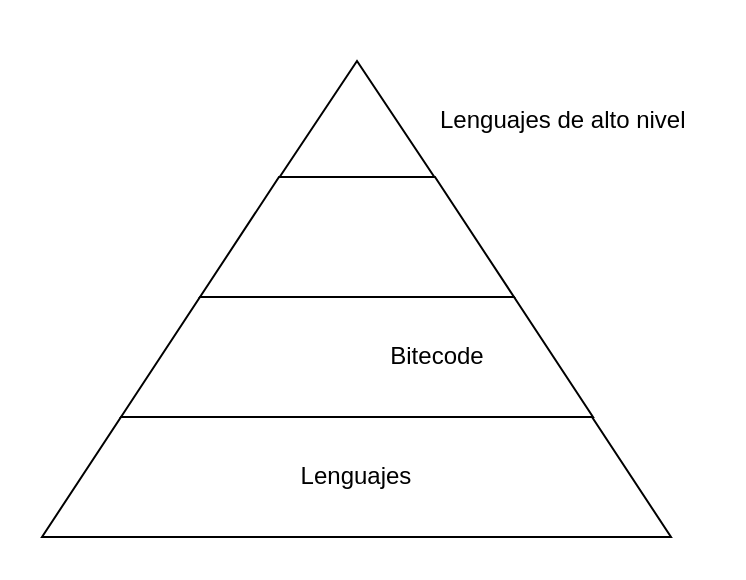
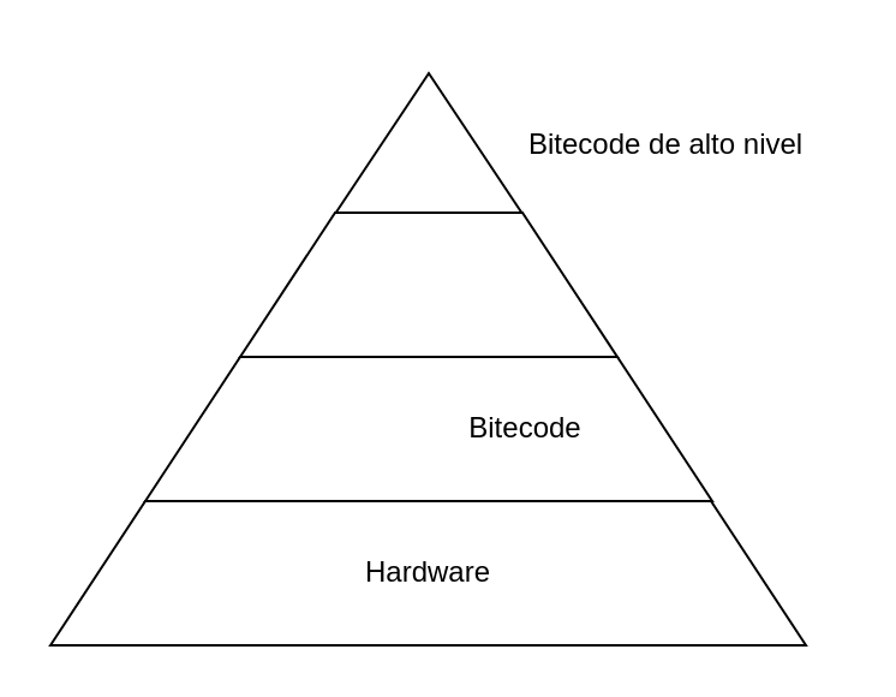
- <mxCell id="6" value="Lenguajes de alto nivel" style="text;html=1;strokeColor=none;fillColor=none;align=left;verticalAlign=middle;whiteSpace=wrap;rounded=0;" vertex="1" parent="1"><mxGeometry x="217.5" y="45.5" width="133.5" height="29" as="geometry" /></mxCell>
+ <mxCell id="6" value="Bitecode de alto nivel" style="text;html=1;strokeColor=none;fillColor=none;align=left;verticalAlign=middle;whiteSpace=wrap;rounded=0;" vertex="1" parent="1"><mxGeometry x="217.5" y="45.5" width="133.5" height="29" as="geometry" /></mxCell>
- <mxCell id="8" value="Lenguajes" style="text;html=1;strokeColor=none;fillColor=none;align=center;verticalAlign=middle;whiteSpace=wrap;rounded=0;" vertex="1" parent="1"><mxGeometry x="140" y="223" width="76" height="30" as="geometry" /></mxCell>
+ <mxCell id="8" value="Hardware" style="text;html=1;strokeColor=none;fillColor=none;align=center;verticalAlign=middle;whiteSpace=wrap;rounded=0;" vertex="1" parent="1"><mxGeometry x="140" y="223" width="76" height="30" as="geometry" /></mxCell>
